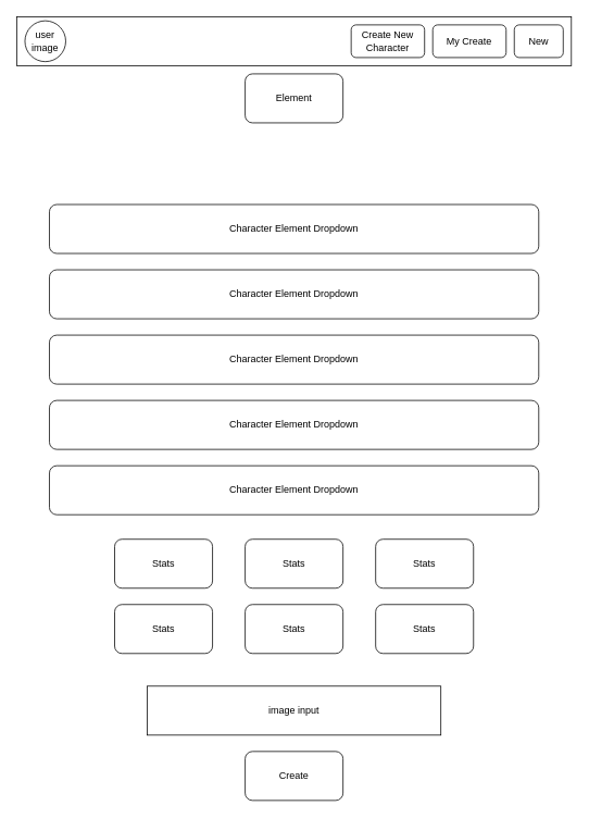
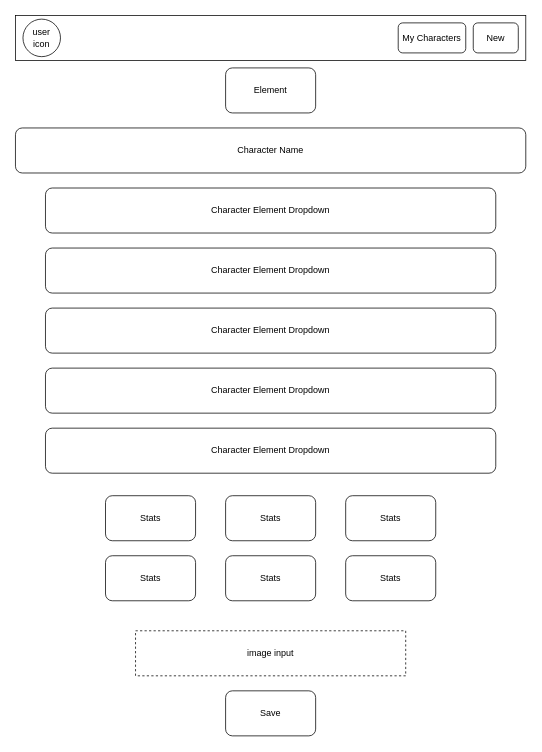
- <mxCell id="6" value="user&lt;br&gt;image" style="ellipse;whiteSpace=wrap;html=1;aspect=fixed;" vertex="1" parent="1"><mxGeometry x="30" y="25" width="50" height="50" as="geometry" /></mxCell>
+ <mxCell id="6" value="user&lt;br&gt;icon" style="ellipse;whiteSpace=wrap;html=1;aspect=fixed;" vertex="1" parent="1"><mxGeometry x="30" y="25" width="50" height="50" as="geometry" /></mxCell>
- <mxCell id="4" value="Create New Character" style="rounded=1;whiteSpace=wrap;html=1;" vertex="1" parent="1"><mxGeometry x="430" y="30" width="90" height="40" as="geometry" /></mxCell>
- <mxCell id="3" value="My Create" style="rounded=1;whiteSpace=wrap;html=1;" vertex="1" parent="1"><mxGeometry x="530" y="30" width="90" height="40" as="geometry" /></mxCell>
+ <mxCell id="3" value="My Characters" style="rounded=1;whiteSpace=wrap;html=1;" vertex="1" parent="1"><mxGeometry x="530" y="30" width="90" height="40" as="geometry" /></mxCell>
+ <mxCell id="14" value="Character Name" style="rounded=1;whiteSpace=wrap;html=1;" vertex="1" parent="1"><mxGeometry x="20" y="170" width="680" height="60" as="geometry" /></mxCell>
- <mxCell id="15" value="image input" style="rounded=0;whiteSpace=wrap;html=1;" vertex="1" parent="1"><mxGeometry x="180" y="840" width="360" height="60" as="geometry" /></mxCell>
+ <mxCell id="15" value="image input" style="rounded=0;whiteSpace=wrap;html=1;dashed=1;" vertex="1" parent="1"><mxGeometry x="180" y="840" width="360" height="60" as="geometry" /></mxCell>
- <mxCell id="13" value="Create" style="rounded=1;whiteSpace=wrap;html=1;" vertex="1" parent="1"><mxGeometry x="300" y="920" width="120" height="60" as="geometry" /></mxCell>
+ <mxCell id="13" value="Save" style="rounded=1;whiteSpace=wrap;html=1;" vertex="1" parent="1"><mxGeometry x="300" y="920" width="120" height="60" as="geometry" /></mxCell>
